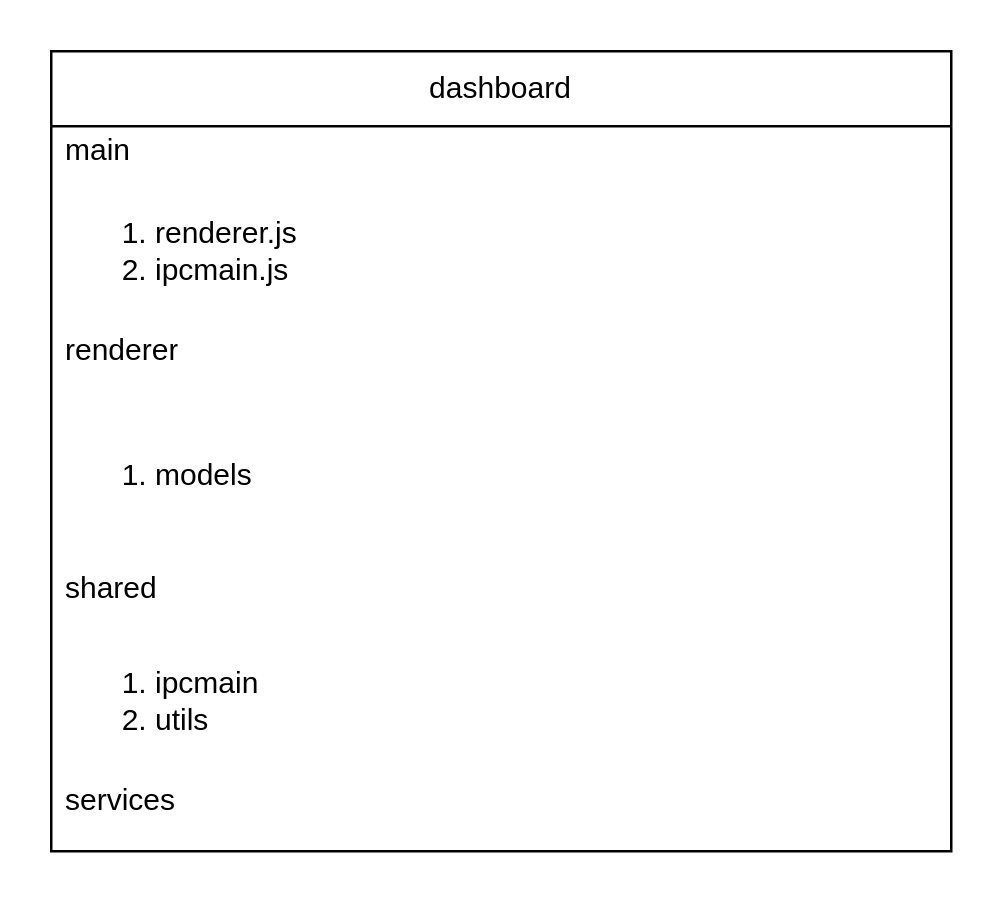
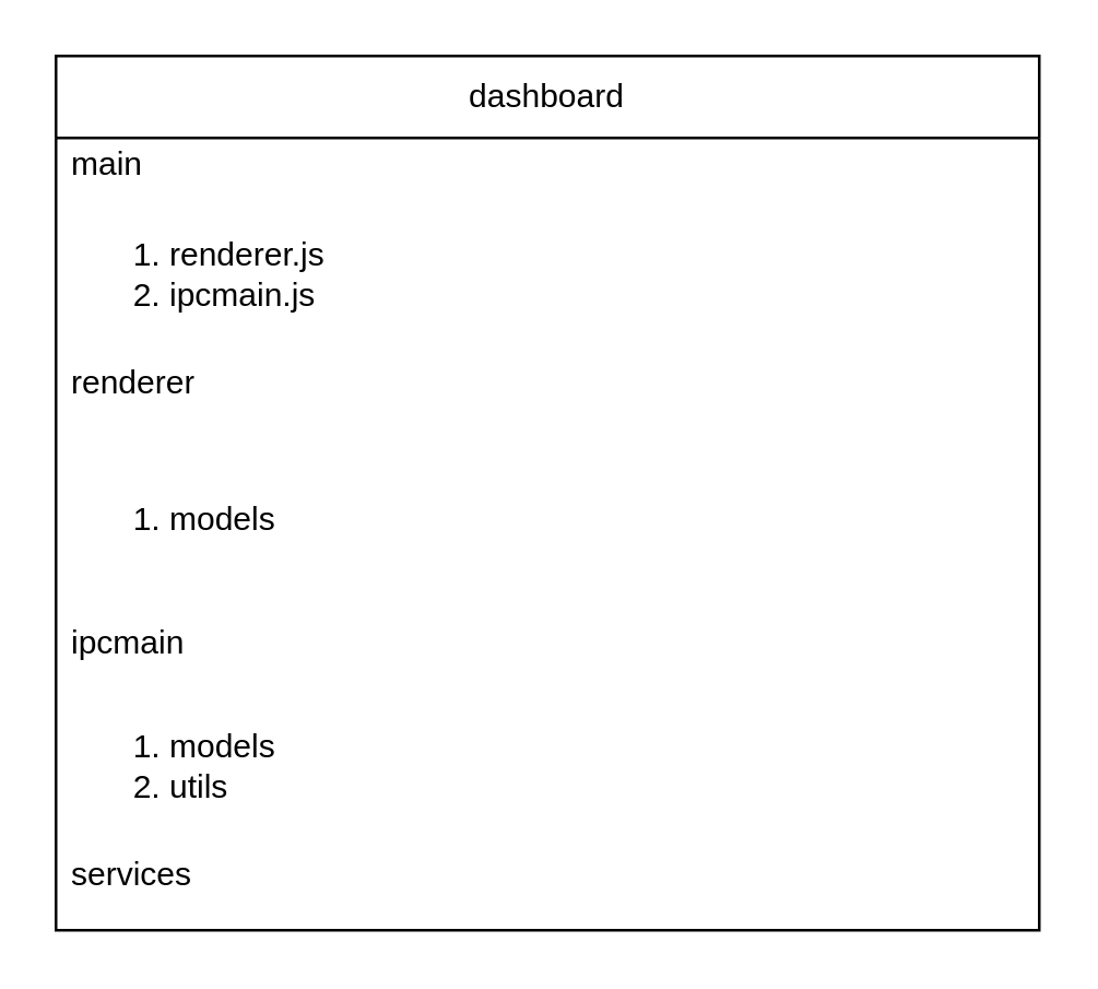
- <mxCell id="7" value="shared" style="text;strokeColor=none;fillColor=none;align=left;verticalAlign=middle;spacingLeft=4;spacingRight=4;overflow=hidden;points=[[0,0.5],[1,0.5]];portConstraint=eastwest;rotatable=0;whiteSpace=wrap;html=1;" vertex="1" parent="2"><mxGeometry y="200" width="360" height="30" as="geometry" /></mxCell>
+ <mxCell id="7" value="ipcmain" style="text;strokeColor=none;fillColor=none;align=left;verticalAlign=middle;spacingLeft=4;spacingRight=4;overflow=hidden;points=[[0,0.5],[1,0.5]];portConstraint=eastwest;rotatable=0;whiteSpace=wrap;html=1;" vertex="1" parent="2"><mxGeometry y="200" width="360" height="30" as="geometry" /></mxCell>
- <mxCell id="8" value="&lt;ol&gt;&lt;li&gt;ipcmain&lt;/li&gt;&lt;li&gt;utils&lt;/li&gt;&lt;/ol&gt;" style="text;strokeColor=none;fillColor=none;html=1;whiteSpace=wrap;verticalAlign=middle;overflow=hidden;" vertex="1" parent="2"><mxGeometry y="230" width="360" height="60" as="geometry" /></mxCell>
+ <mxCell id="8" value="&lt;ol&gt;&lt;li&gt;models&lt;/li&gt;&lt;li&gt;utils&lt;/li&gt;&lt;/ol&gt;" style="text;strokeColor=none;fillColor=none;html=1;whiteSpace=wrap;verticalAlign=middle;overflow=hidden;" vertex="1" parent="2"><mxGeometry y="230" width="360" height="60" as="geometry" /></mxCell>
